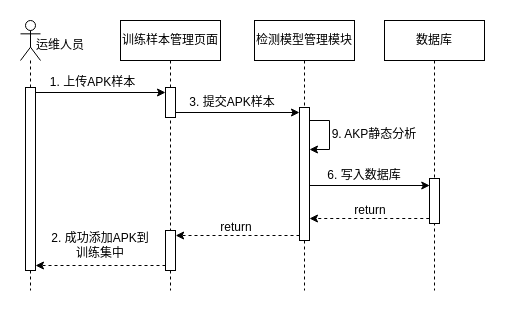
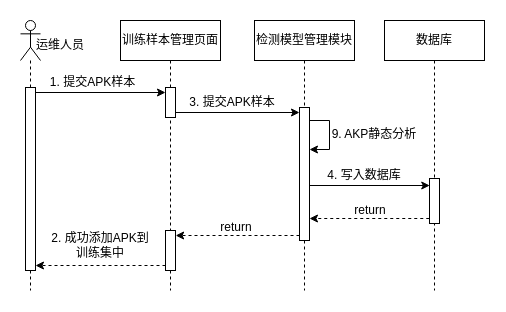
- <mxCell id="13" value="1. 上传APK样本" style="text;html=1;align=center;verticalAlign=middle;whiteSpace=wrap;rounded=0;" vertex="1" parent="1"><mxGeometry x="35" y="67" width="115" height="30" as="geometry" /></mxCell>
+ <mxCell id="13" value="1. 提交APK样本" style="text;html=1;align=center;verticalAlign=middle;whiteSpace=wrap;rounded=0;" vertex="1" parent="1"><mxGeometry x="35" y="67" width="115" height="30" as="geometry" /></mxCell>
- <mxCell id="17" value="6. 写入数据库" style="text;html=1;align=center;verticalAlign=middle;whiteSpace=wrap;rounded=0;" vertex="1" parent="1"><mxGeometry x="323.75" y="160" width="80" height="30" as="geometry" /></mxCell>
+ <mxCell id="17" value="4. 写入数据库" style="text;html=1;align=center;verticalAlign=middle;whiteSpace=wrap;rounded=0;" vertex="1" parent="1"><mxGeometry x="323.75" y="160" width="80" height="30" as="geometry" /></mxCell>
